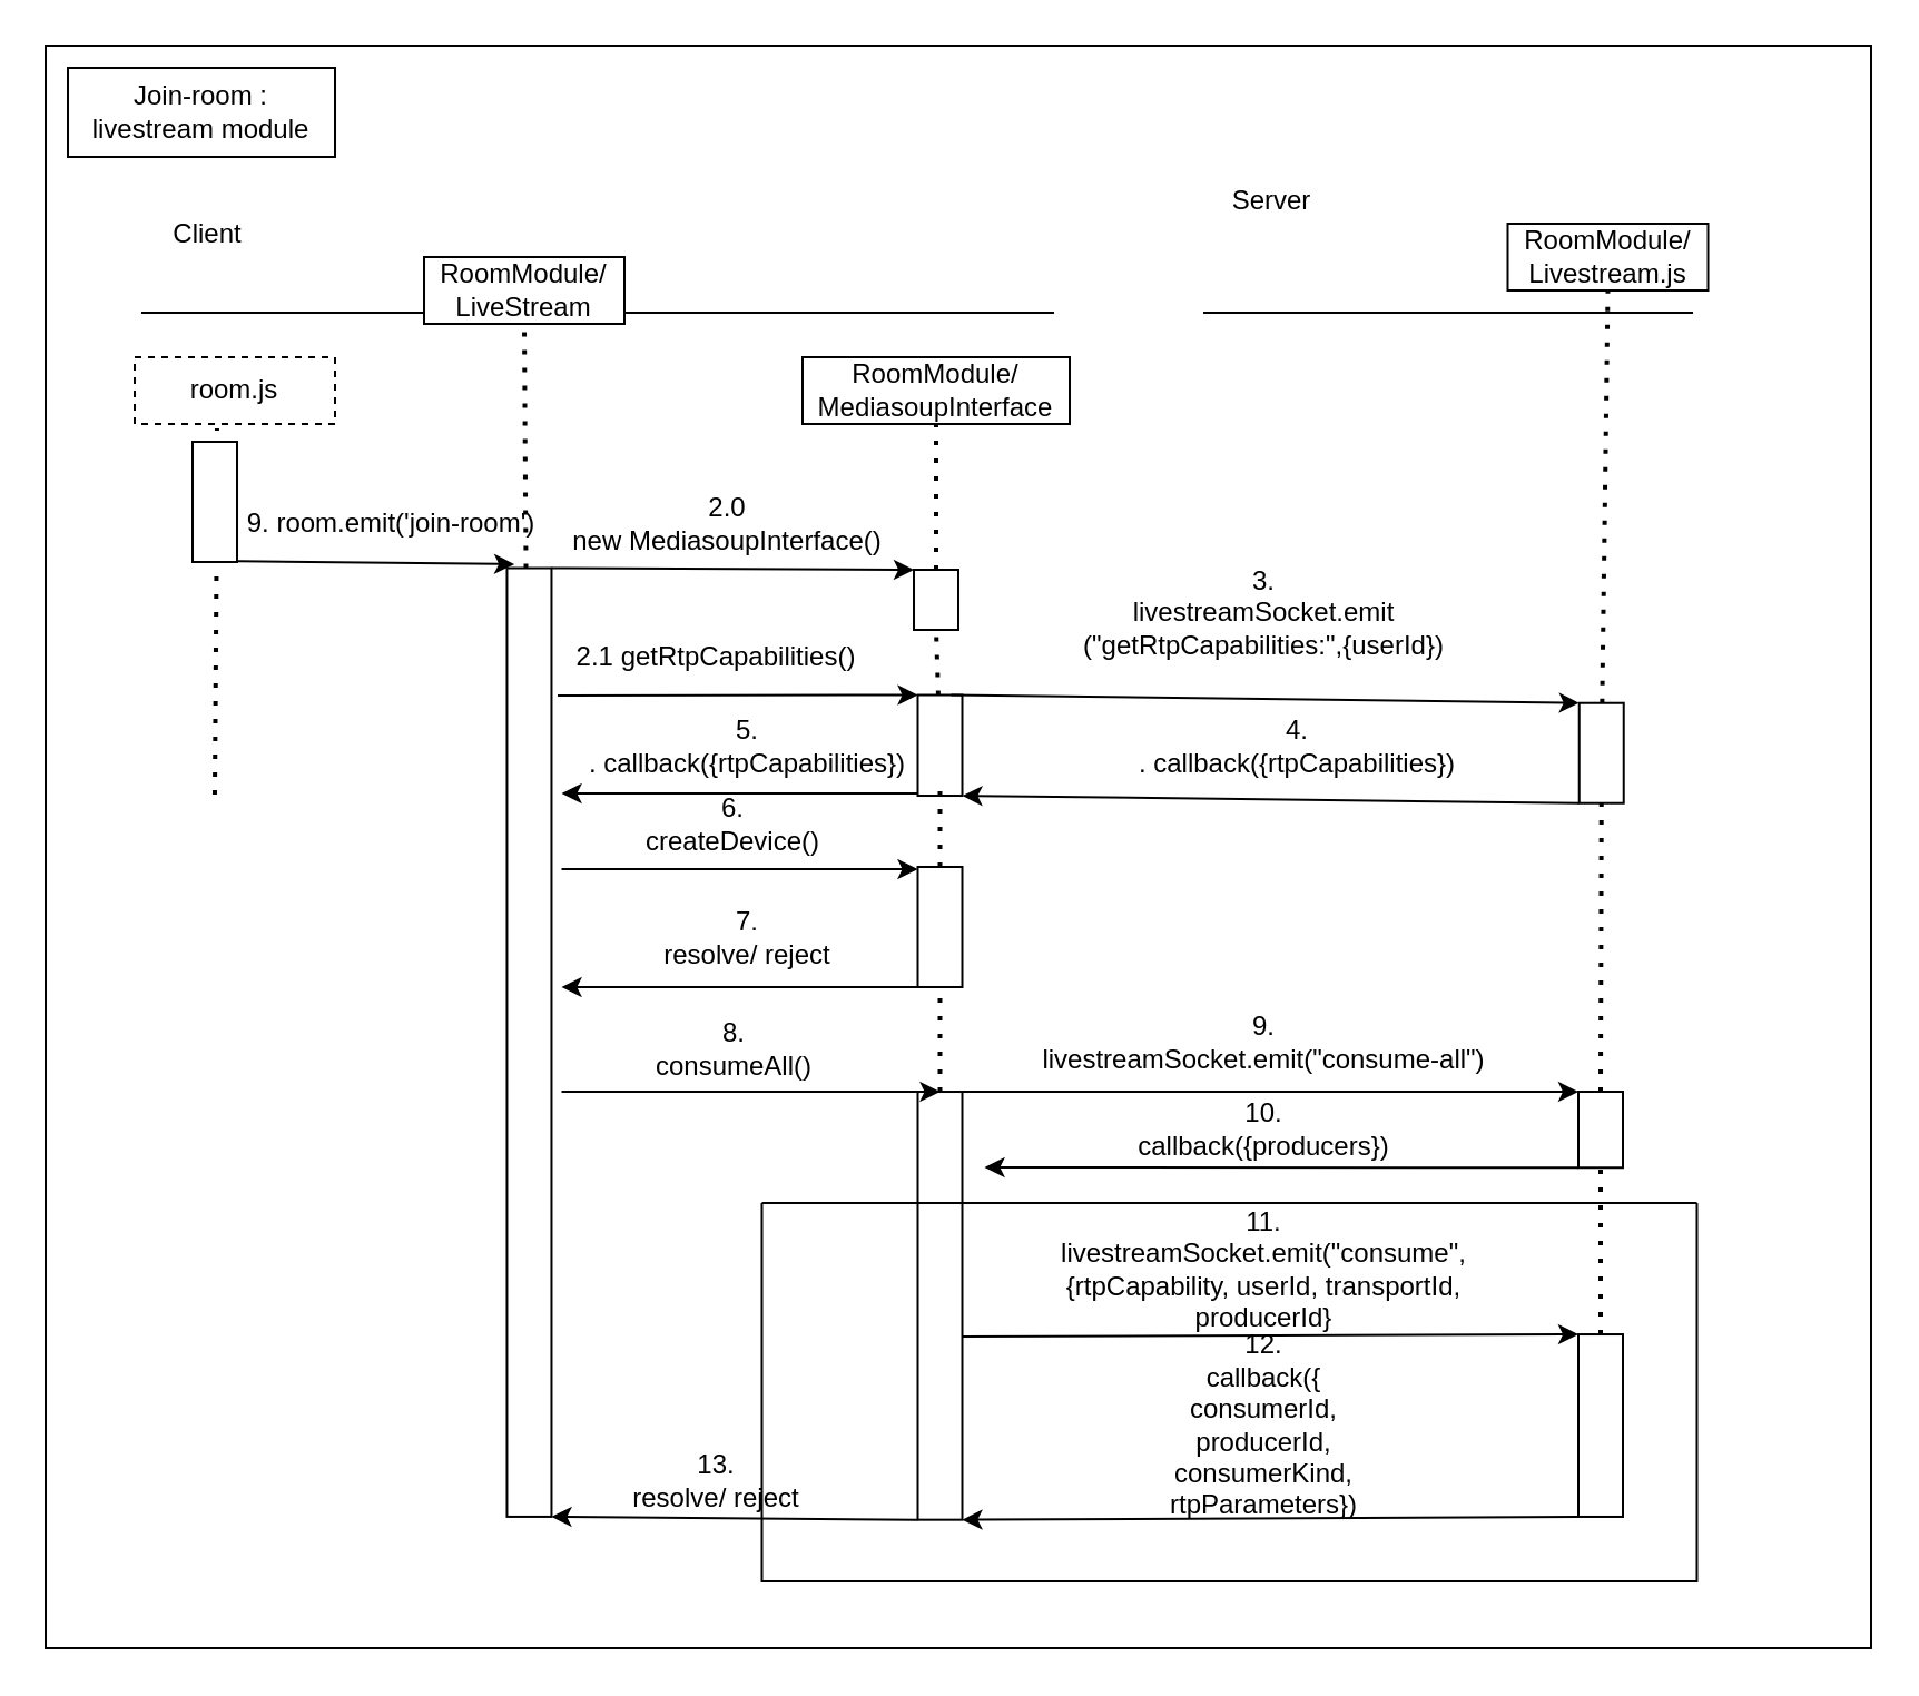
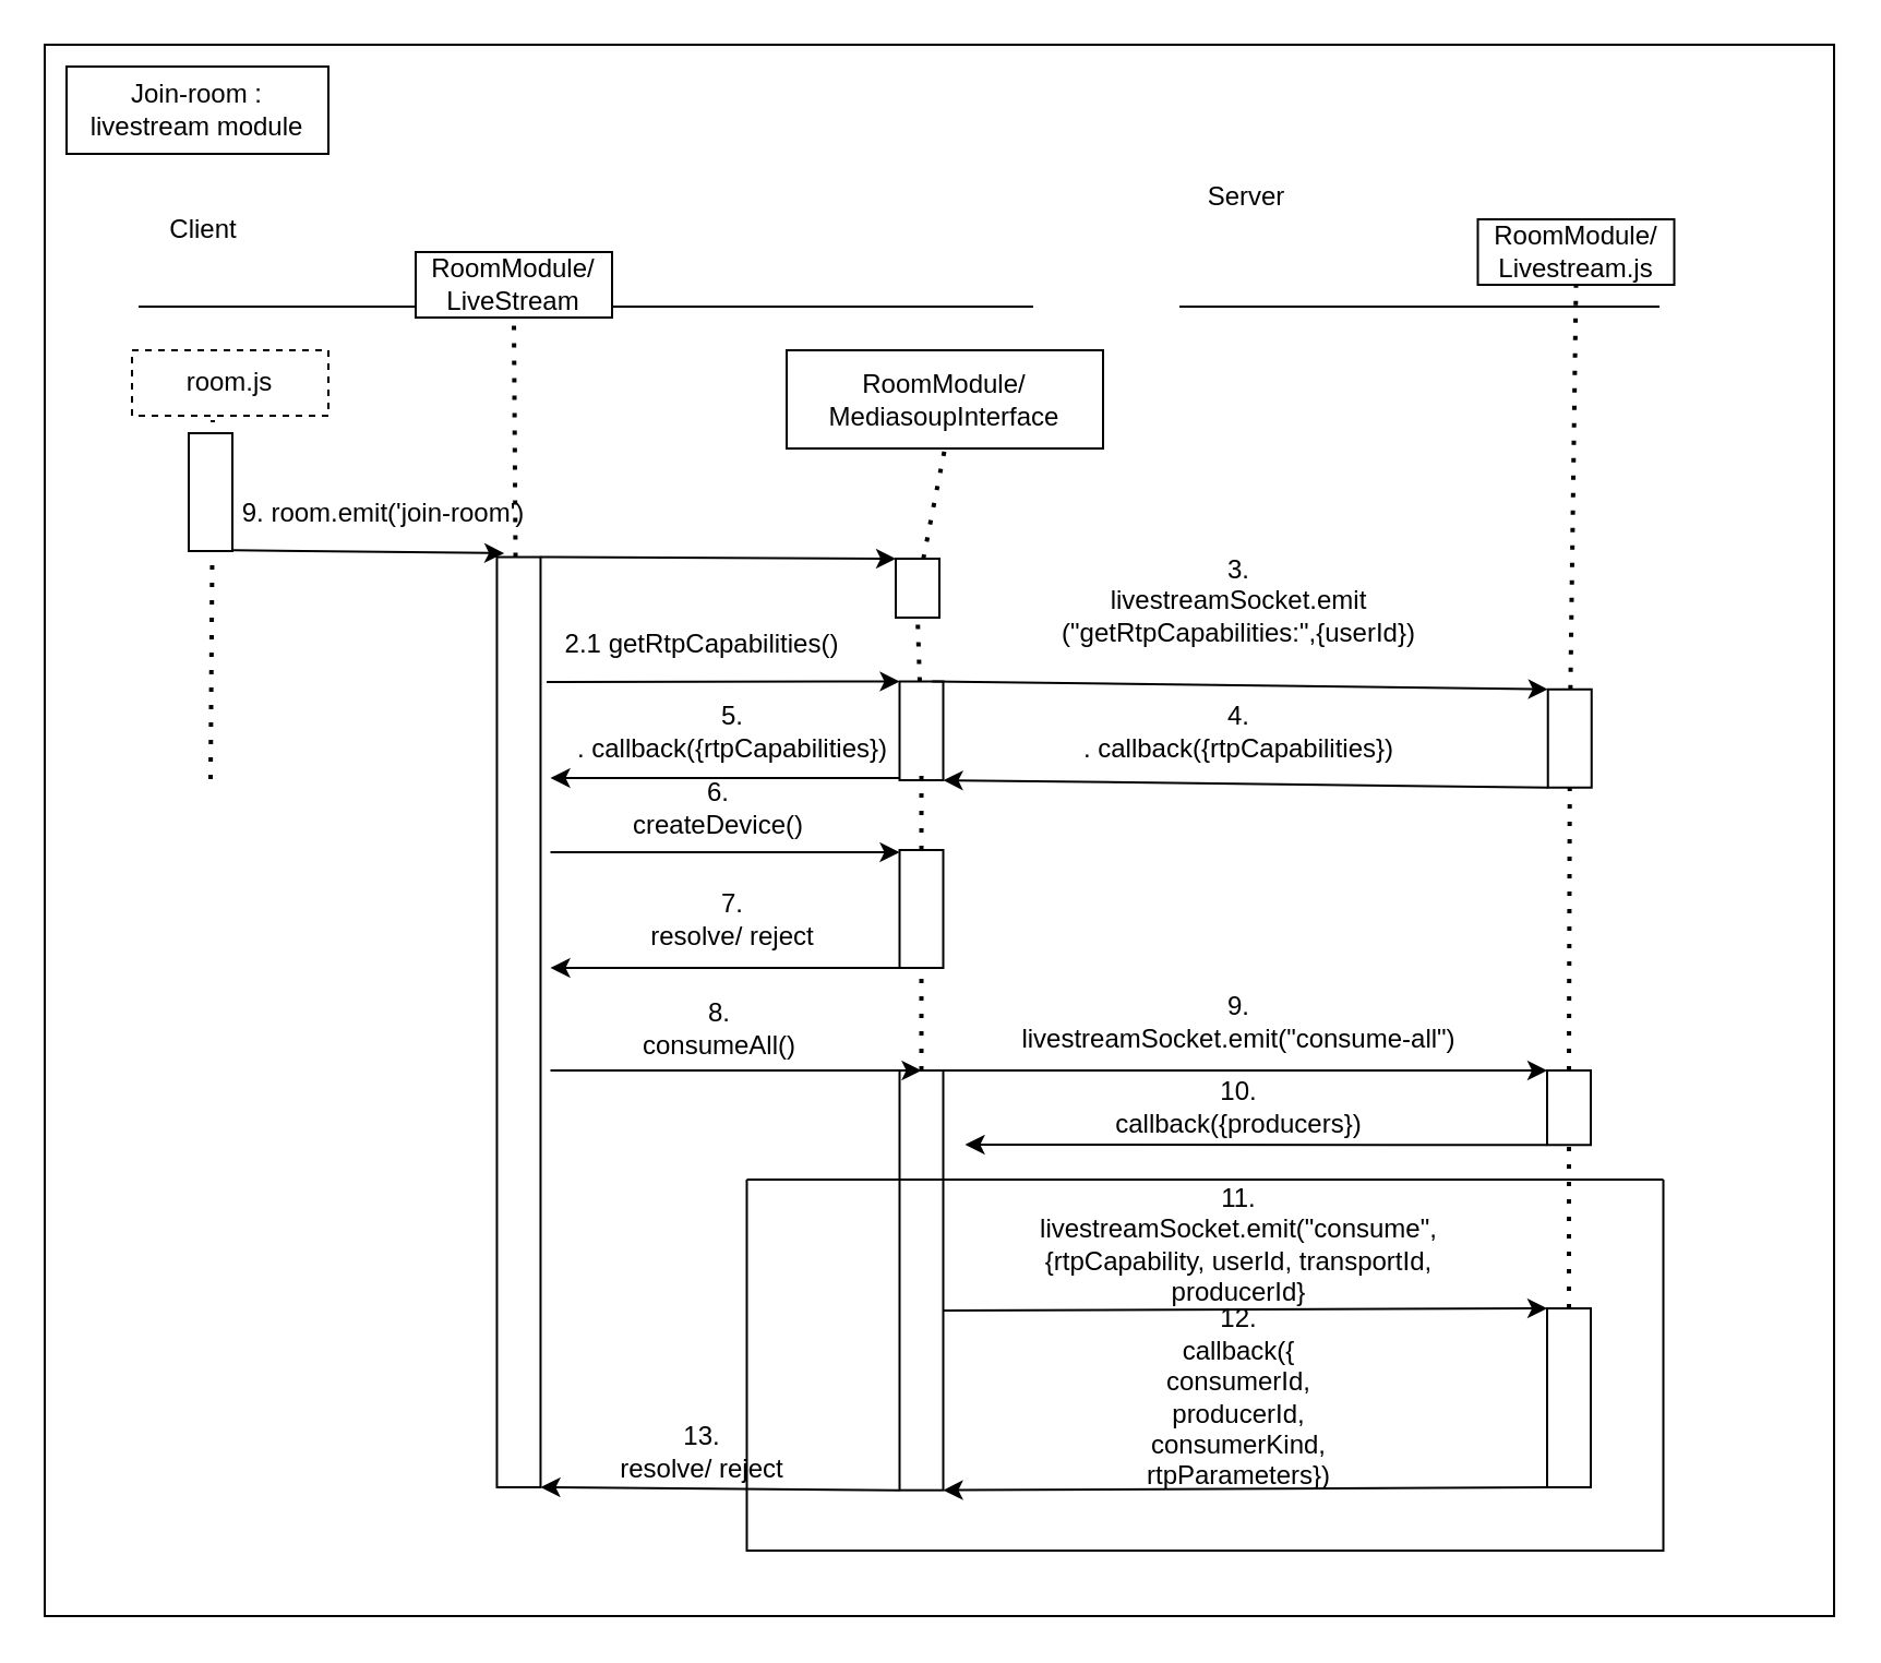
- <mxCell id="23" value="RoomModule/&lt;br&gt;MediasoupInterface" style="rounded=0;whiteSpace=wrap;html=1;" parent="1" vertex="1"><mxGeometry x="360" y="160" width="120" height="30" as="geometry" /></mxCell>
+ <mxCell id="23" value="RoomModule/&lt;br&gt;MediasoupInterface" style="rounded=0;whiteSpace=wrap;html=1;" parent="1" vertex="1"><mxGeometry x="360" y="160" width="145" height="45" as="geometry" /></mxCell>
- <mxCell id="60" value="2.0&lt;br&gt;new MediasoupInterface()" style="text;strokeColor=none;align=center;fillColor=none;html=1;verticalAlign=middle;whiteSpace=wrap;rounded=0;" vertex="1" parent="1"><mxGeometry x="252.63" y="220" width="146.5" height="30" as="geometry" /></mxCell>
- <mxCell id="22" value="4.&lt;br&gt;. callback({rtpCapabilities})" style="text;strokeColor=none;align=center;fillColor=none;html=1;verticalAlign=middle;whiteSpace=wrap;rounded=0;" parent="1" vertex="1"><mxGeometry x="508.75" y="320" width="146.5" height="30" as="geometry" /></mxCell>
+ <mxCell id="22" value="4.&lt;br&gt;. callback({rtpCapabilities})" style="text;strokeColor=none;align=center;fillColor=none;html=1;verticalAlign=middle;whiteSpace=wrap;rounded=0;" parent="1" vertex="1"><mxGeometry x="493.75" y="320" width="146.5" height="30" as="geometry" /></mxCell>
